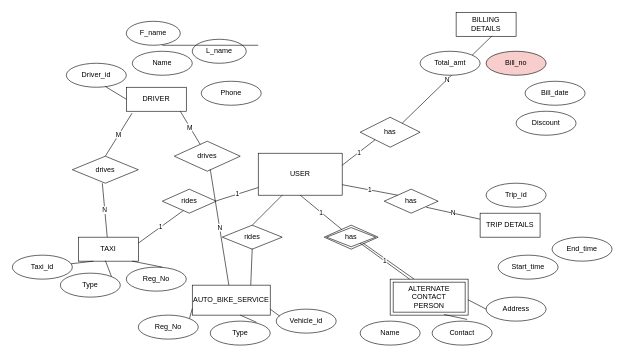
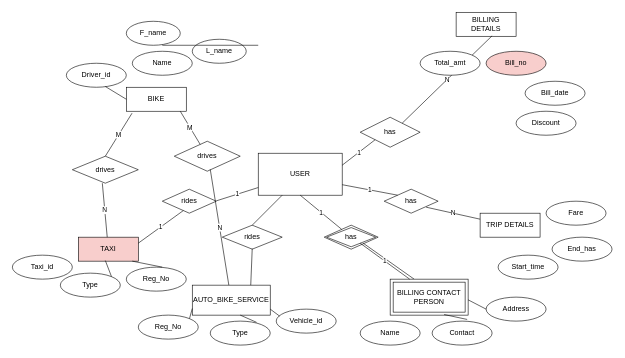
- <mxCell id="31" value="Phone" style="ellipse;whiteSpace=wrap;html=1;align=center;" vertex="1" parent="1"><mxGeometry x="335" y="135" width="100" height="40" as="geometry" /></mxCell>
- <mxCell id="7" value="DRIVER" style="whiteSpace=wrap;html=1;align=center;" vertex="1" parent="1"><mxGeometry x="210" y="145" width="100" height="40" as="geometry" /></mxCell>
+ <mxCell id="7" value="BIKE" style="whiteSpace=wrap;html=1;align=center;" vertex="1" parent="1"><mxGeometry x="210" y="145" width="100" height="40" as="geometry" /></mxCell>
- <mxCell id="48" value="Trip_id" style="ellipse;whiteSpace=wrap;html=1;align=center;" vertex="1" parent="1"><mxGeometry x="810" y="305" width="100" height="40" as="geometry" /></mxCell>
+ <mxCell id="47" value="Fare" style="ellipse;whiteSpace=wrap;html=1;align=center;" vertex="1" parent="1"><mxGeometry x="910" y="335" width="100" height="40" as="geometry" /></mxCell>
- <mxCell id="4" value="TAXI" style="whiteSpace=wrap;html=1;align=center;" vertex="1" parent="1"><mxGeometry x="130" y="395" width="100" height="40" as="geometry" /></mxCell>
+ <mxCell id="4" value="TAXI" style="whiteSpace=wrap;html=1;align=center;fillColor=#f8cecc;" vertex="1" parent="1"><mxGeometry x="130" y="395" width="100" height="40" as="geometry" /></mxCell>
- <mxCell id="46" value="End_time" style="ellipse;whiteSpace=wrap;html=1;align=center;" vertex="1" parent="1"><mxGeometry x="920" y="395" width="100" height="40" as="geometry" /></mxCell>
+ <mxCell id="46" value="End_has" style="ellipse;whiteSpace=wrap;html=1;align=center;" vertex="1" parent="1"><mxGeometry x="920" y="395" width="100" height="40" as="geometry" /></mxCell>
- <mxCell id="52" value="" style="endArrow=none;html=1;rounded=0;entryX=0.25;entryY=1;entryDx=0;entryDy=0;" edge="1" parent="1" source="35" target="4"><mxGeometry relative="1" as="geometry"><mxPoint y="385" as="sourcePoint" x="100" /><mxPoint x="260" y="385" as="targetPoint" /></mxGeometry></mxCell>
- <mxCell id="26" value="ALTERNATE CONTACT&lt;br&gt;PERSON" style="shape=ext;margin=3;double=1;whiteSpace=wrap;html=1;align=center;" vertex="1" parent="1"><mxGeometry x="650" y="465" width="130" height="60" as="geometry" /></mxCell>
+ <mxCell id="26" value="BILLING CONTACT&lt;br&gt;PERSON" style="shape=ext;margin=3;double=1;whiteSpace=wrap;html=1;align=center;" vertex="1" parent="1"><mxGeometry x="650" y="465" width="130" height="60" as="geometry" /></mxCell>
